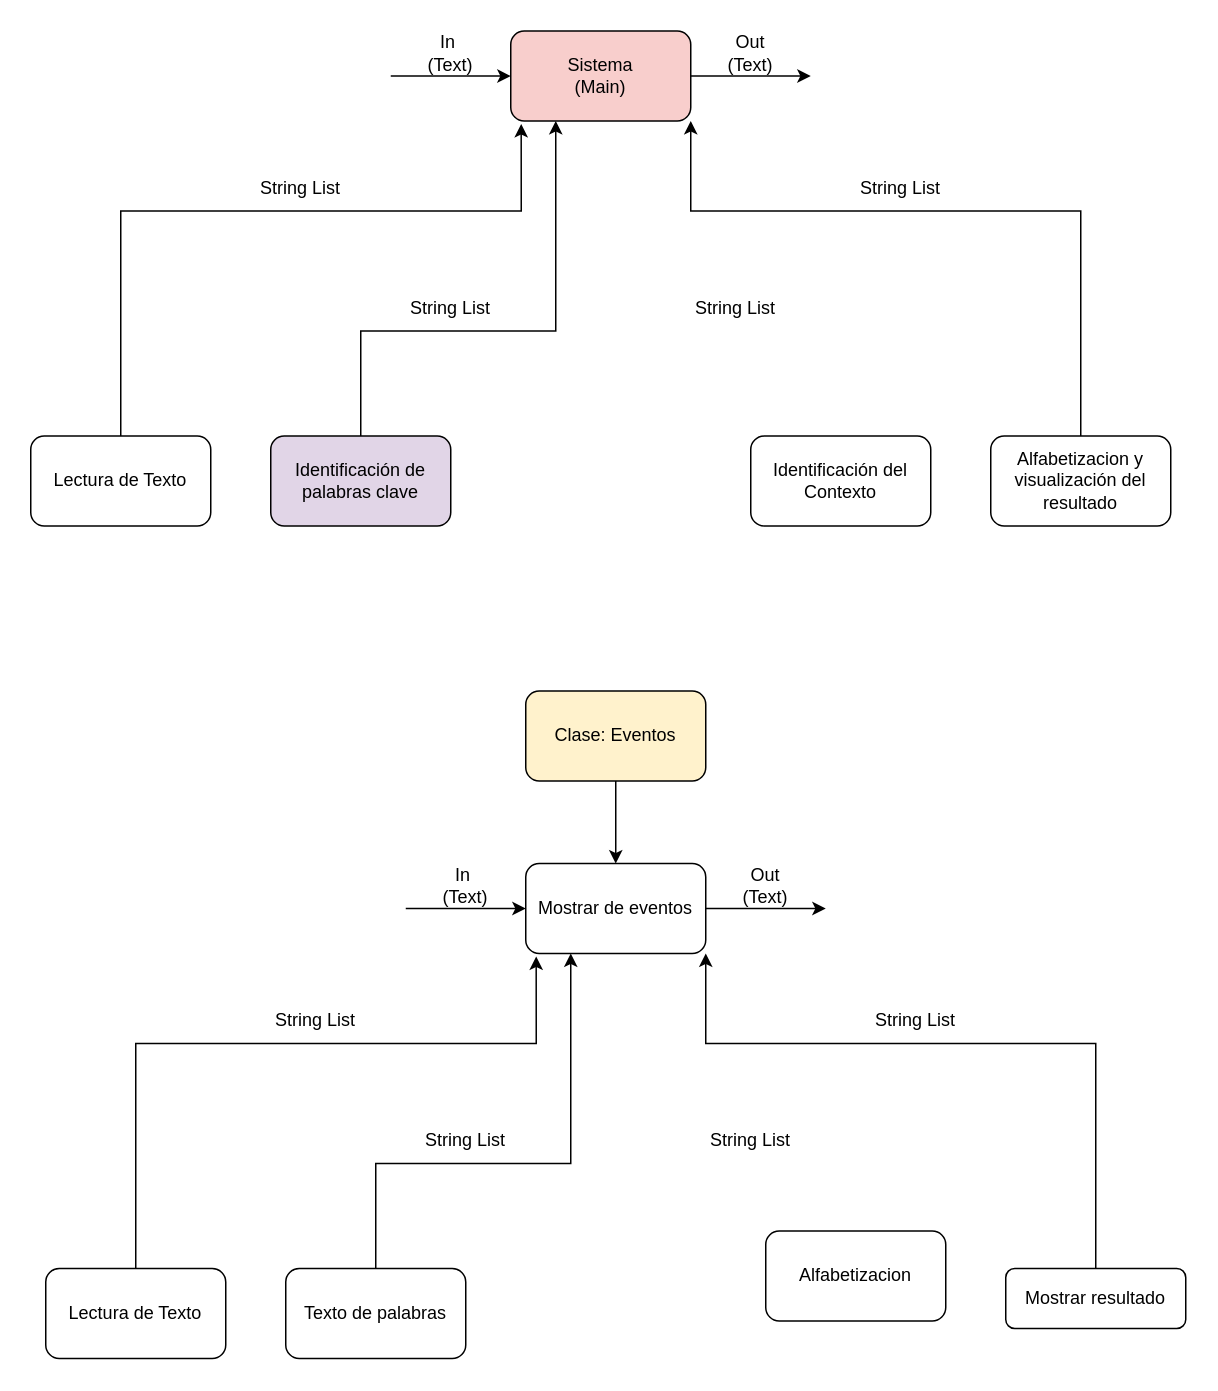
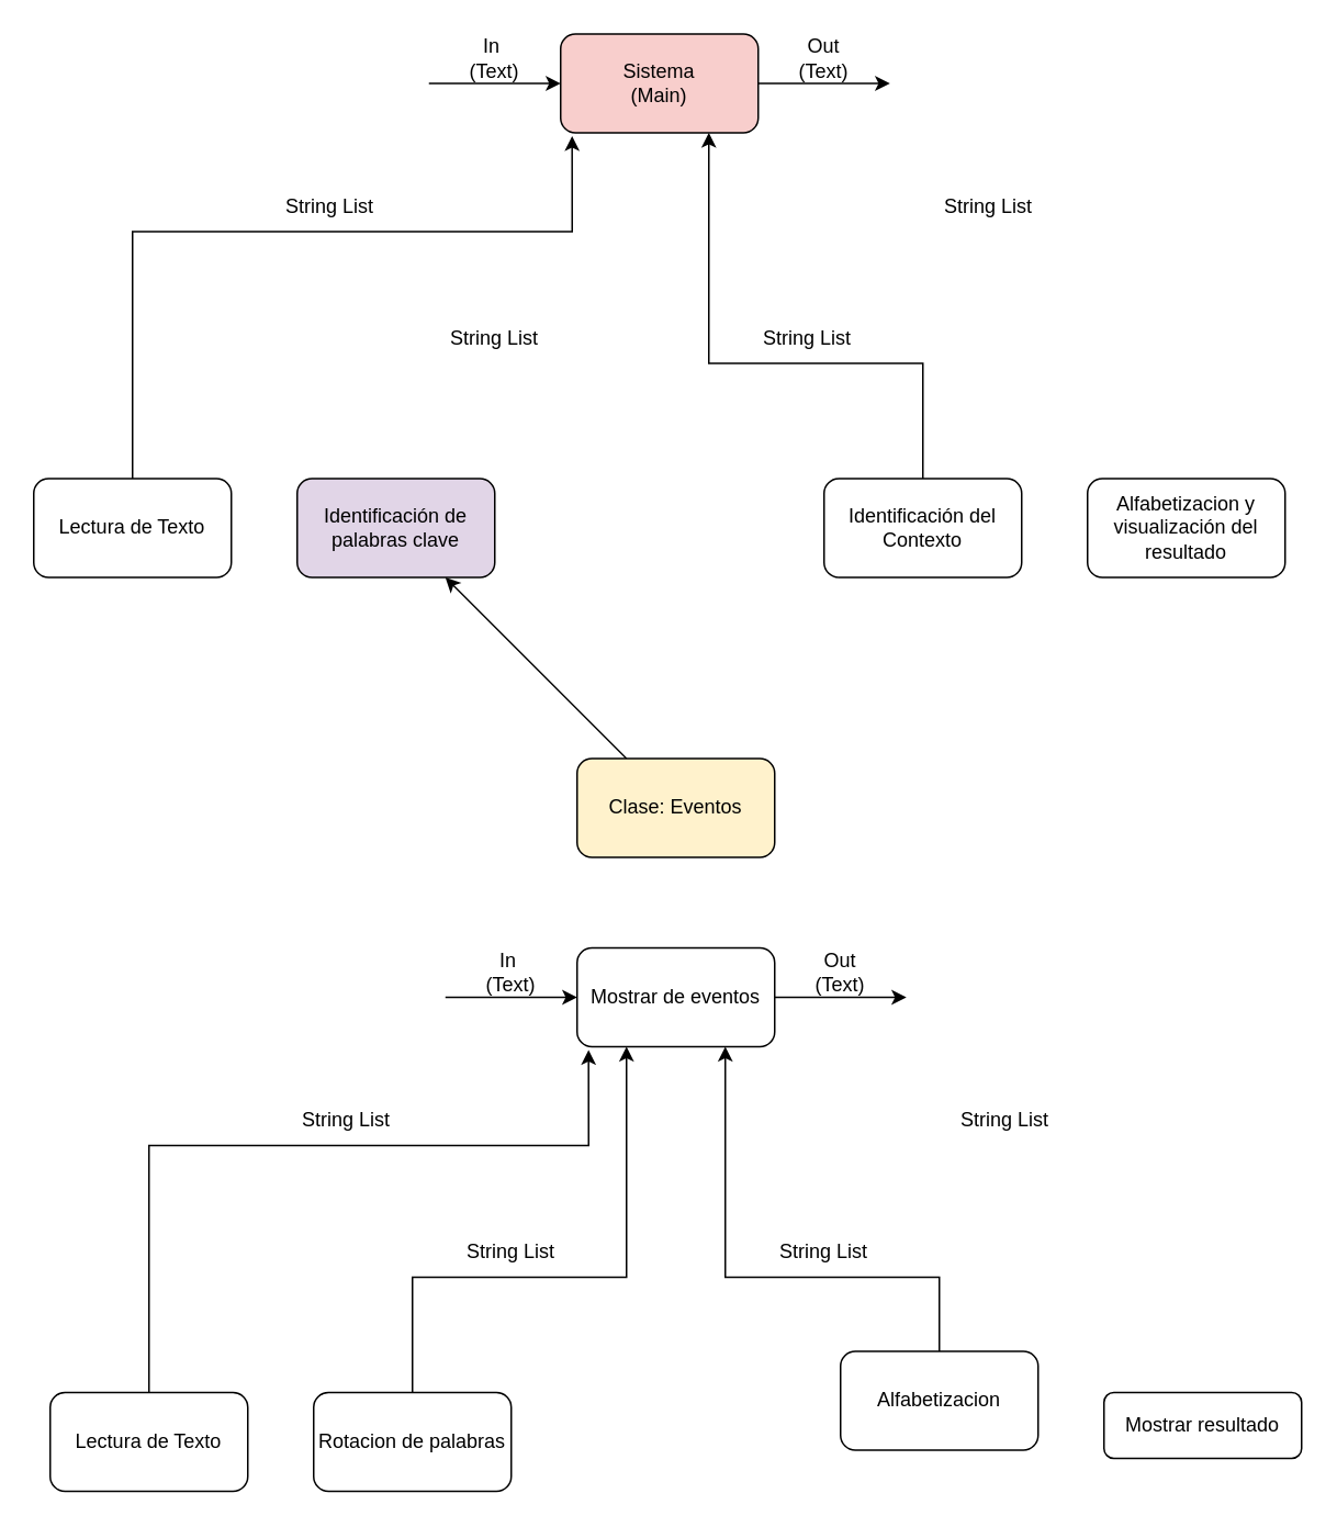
- <mxCell id="8" style="edgeStyle=orthogonalEdgeStyle;rounded=0;orthogonalLoop=1;jettySize=auto;html=1;exitX=0.5;exitY=0;exitDx=0;exitDy=0;entryX=1;entryY=1;entryDx=0;entryDy=0;" parent="1" source="9" target="16" edge="1"><mxGeometry relative="1" as="geometry"><Array as="points"><mxPoint x="720" y="140" /><mxPoint x="460" y="140" /></Array></mxGeometry></mxCell>
- <mxCell id="4" style="edgeStyle=orthogonalEdgeStyle;rounded=0;orthogonalLoop=1;jettySize=auto;html=1;exitX=0.5;exitY=0;exitDx=0;exitDy=0;entryX=0.25;entryY=1;entryDx=0;entryDy=0;" parent="1" source="5" target="16" edge="1"><mxGeometry relative="1" as="geometry"><Array as="points"><mxPoint x="240" y="220" /><mxPoint x="370" y="220" /></Array></mxGeometry></mxCell>
+ <mxCell id="6" style="edgeStyle=orthogonalEdgeStyle;rounded=0;orthogonalLoop=1;jettySize=auto;html=1;exitX=0.5;exitY=0;exitDx=0;exitDy=0;entryX=0.75;entryY=1;entryDx=0;entryDy=0;" parent="1" source="7" target="16" edge="1"><mxGeometry relative="1" as="geometry"><mxPoint x="440" y="110" as="targetPoint" /><Array as="points"><mxPoint x="560" y="220" /><mxPoint x="430" y="220" /></Array></mxGeometry></mxCell>
- <mxCell id="36" value="" style="edgeStyle=none;html=1;" edge="1" parent="1" source="37" target="33"><mxGeometry relative="1" as="geometry" /></mxCell>
+ <mxCell id="36" value="" style="edgeStyle=none;html=1;" edge="1" parent="1" source="37" target="5"><mxGeometry relative="1" as="geometry" /></mxCell>
- <mxCell id="25" style="edgeStyle=orthogonalEdgeStyle;rounded=0;orthogonalLoop=1;jettySize=auto;html=1;exitX=0.5;exitY=0;exitDx=0;exitDy=0;entryX=1;entryY=1;entryDx=0;entryDy=0;" edge="1" parent="1" source="26" target="33"><mxGeometry relative="1" as="geometry"><Array as="points"><mxPoint x="730" y="695" /><mxPoint x="470" y="695" /></Array></mxGeometry></mxCell>
+ <mxCell id="23" style="edgeStyle=orthogonalEdgeStyle;rounded=0;orthogonalLoop=1;jettySize=auto;html=1;exitX=0.5;exitY=0;exitDx=0;exitDy=0;entryX=0.75;entryY=1;entryDx=0;entryDy=0;" edge="1" parent="1" source="24" target="33"><mxGeometry relative="1" as="geometry"><mxPoint x="450" y="665" as="targetPoint" /><Array as="points"><mxPoint x="570" y="775" /><mxPoint x="440" y="775" /></Array></mxGeometry></mxCell>
- <mxCell id="22" value="Texto de palabras" style="rounded=1;whiteSpace=wrap;html=1;" vertex="1" parent="1"><mxGeometry x="190" y="845" width="120" height="60" as="geometry" /></mxCell>
+ <mxCell id="22" value="Rotacion de palabras" style="rounded=1;whiteSpace=wrap;html=1;" vertex="1" parent="1"><mxGeometry x="190" y="845" width="120" height="60" as="geometry" /></mxCell>
